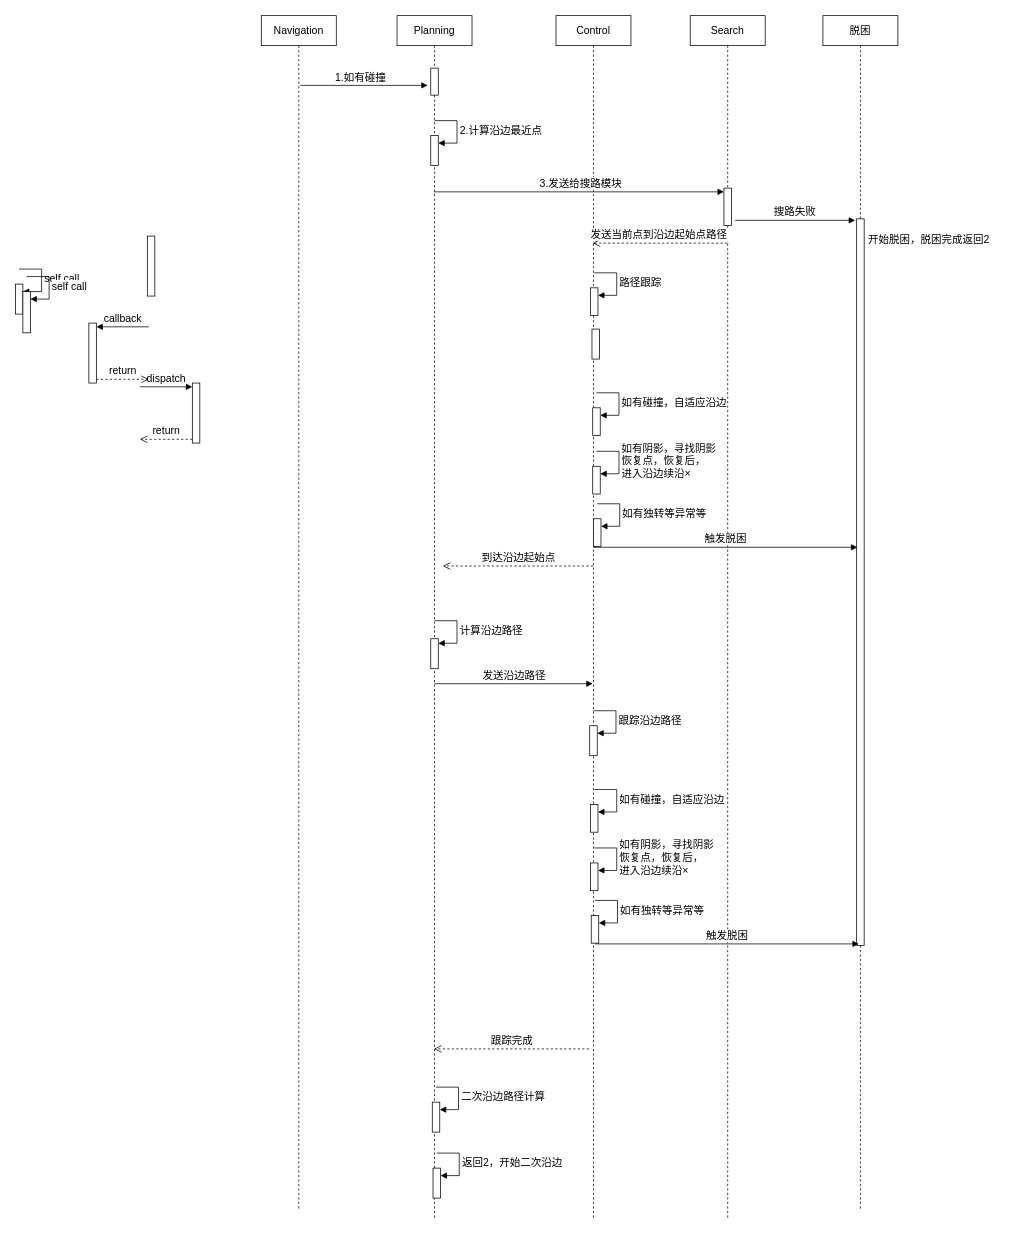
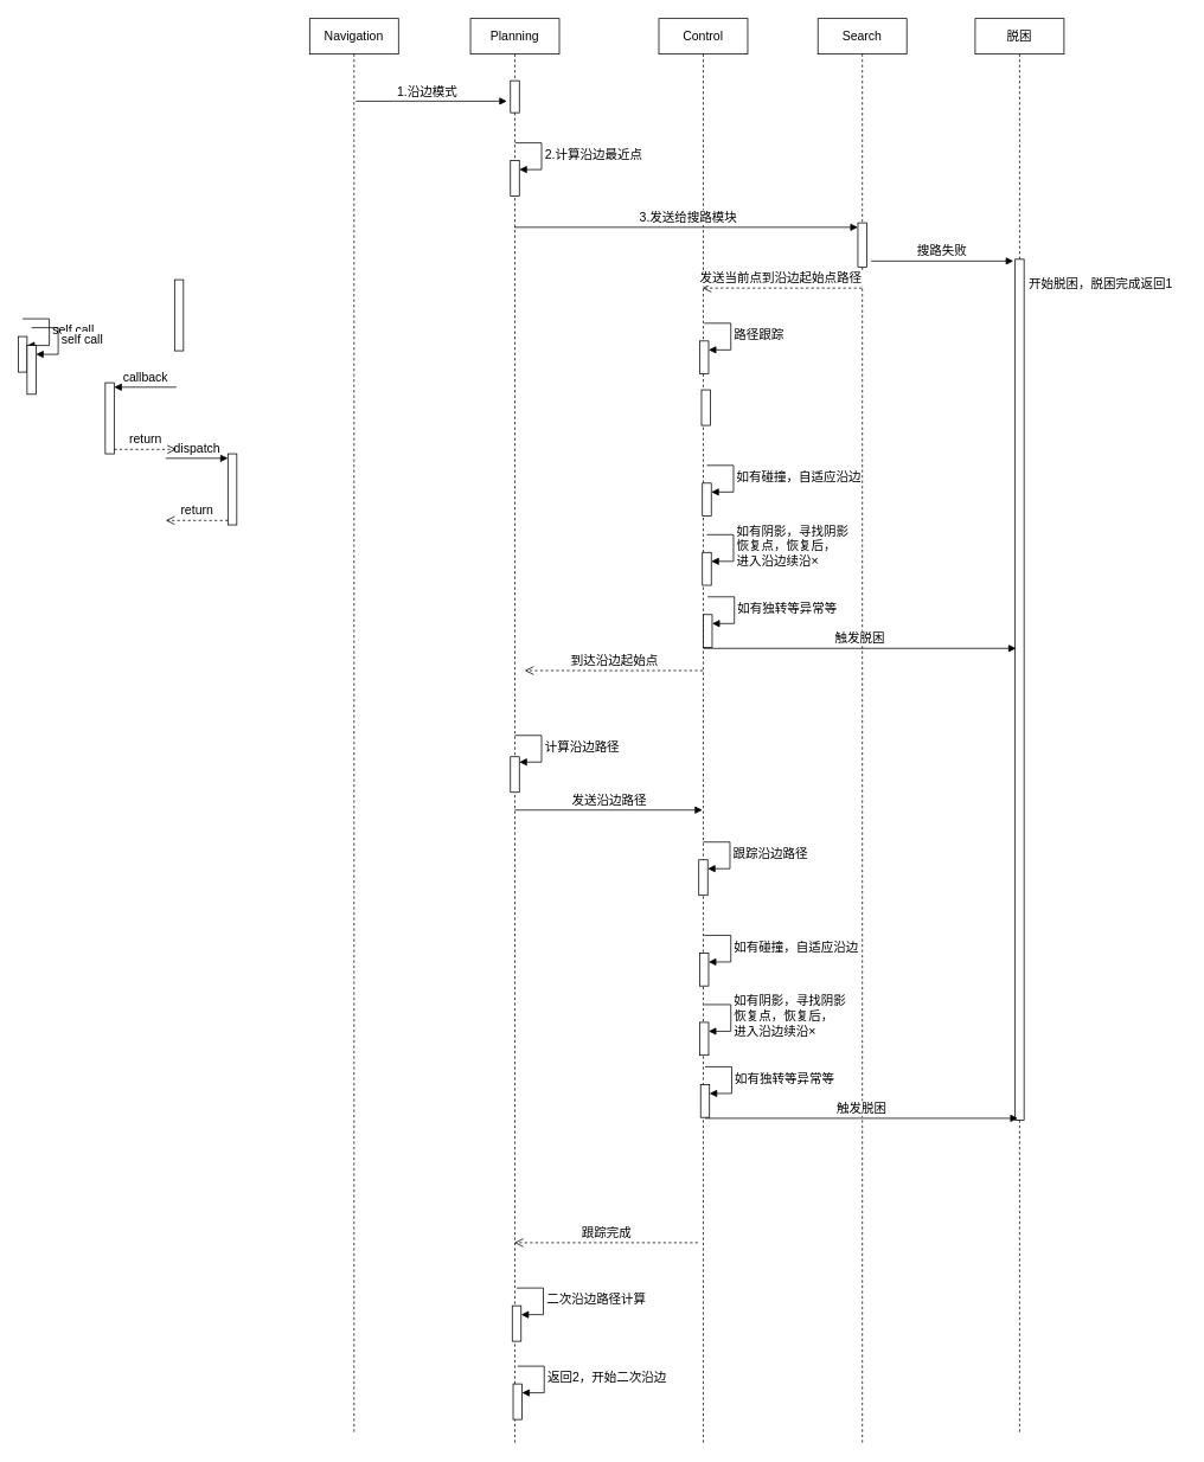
- <mxCell id="21" value="1.如有碰撞" style="text;html=1;align=center;verticalAlign=middle;resizable=0;points=[];autosize=1;strokeColor=none;fillColor=none;fontSize=14;" vertex="1" parent="1"><mxGeometry x="435" y="87" width="90" height="30" as="geometry" /></mxCell>
+ <mxCell id="21" value="1.沿边模式" style="text;html=1;align=center;verticalAlign=middle;resizable=0;points=[];autosize=1;strokeColor=none;fillColor=none;fontSize=14;" vertex="1" parent="1"><mxGeometry x="435" y="87" width="90" height="30" as="geometry" /></mxCell>
- <mxCell id="28" value="开始脱困，脱困完成返回2" style="text;html=1;align=center;verticalAlign=middle;resizable=0;points=[];autosize=1;strokeColor=none;fillColor=none;fontSize=14;" vertex="1" parent="1"><mxGeometry x="1143" y="304" width="190" height="30" as="geometry" /></mxCell>
+ <mxCell id="28" value="开始脱困，脱困完成返回1" style="text;html=1;align=center;verticalAlign=middle;resizable=0;points=[];autosize=1;strokeColor=none;fillColor=none;fontSize=14;" vertex="1" parent="1"><mxGeometry x="1143" y="304" width="190" height="30" as="geometry" /></mxCell>
